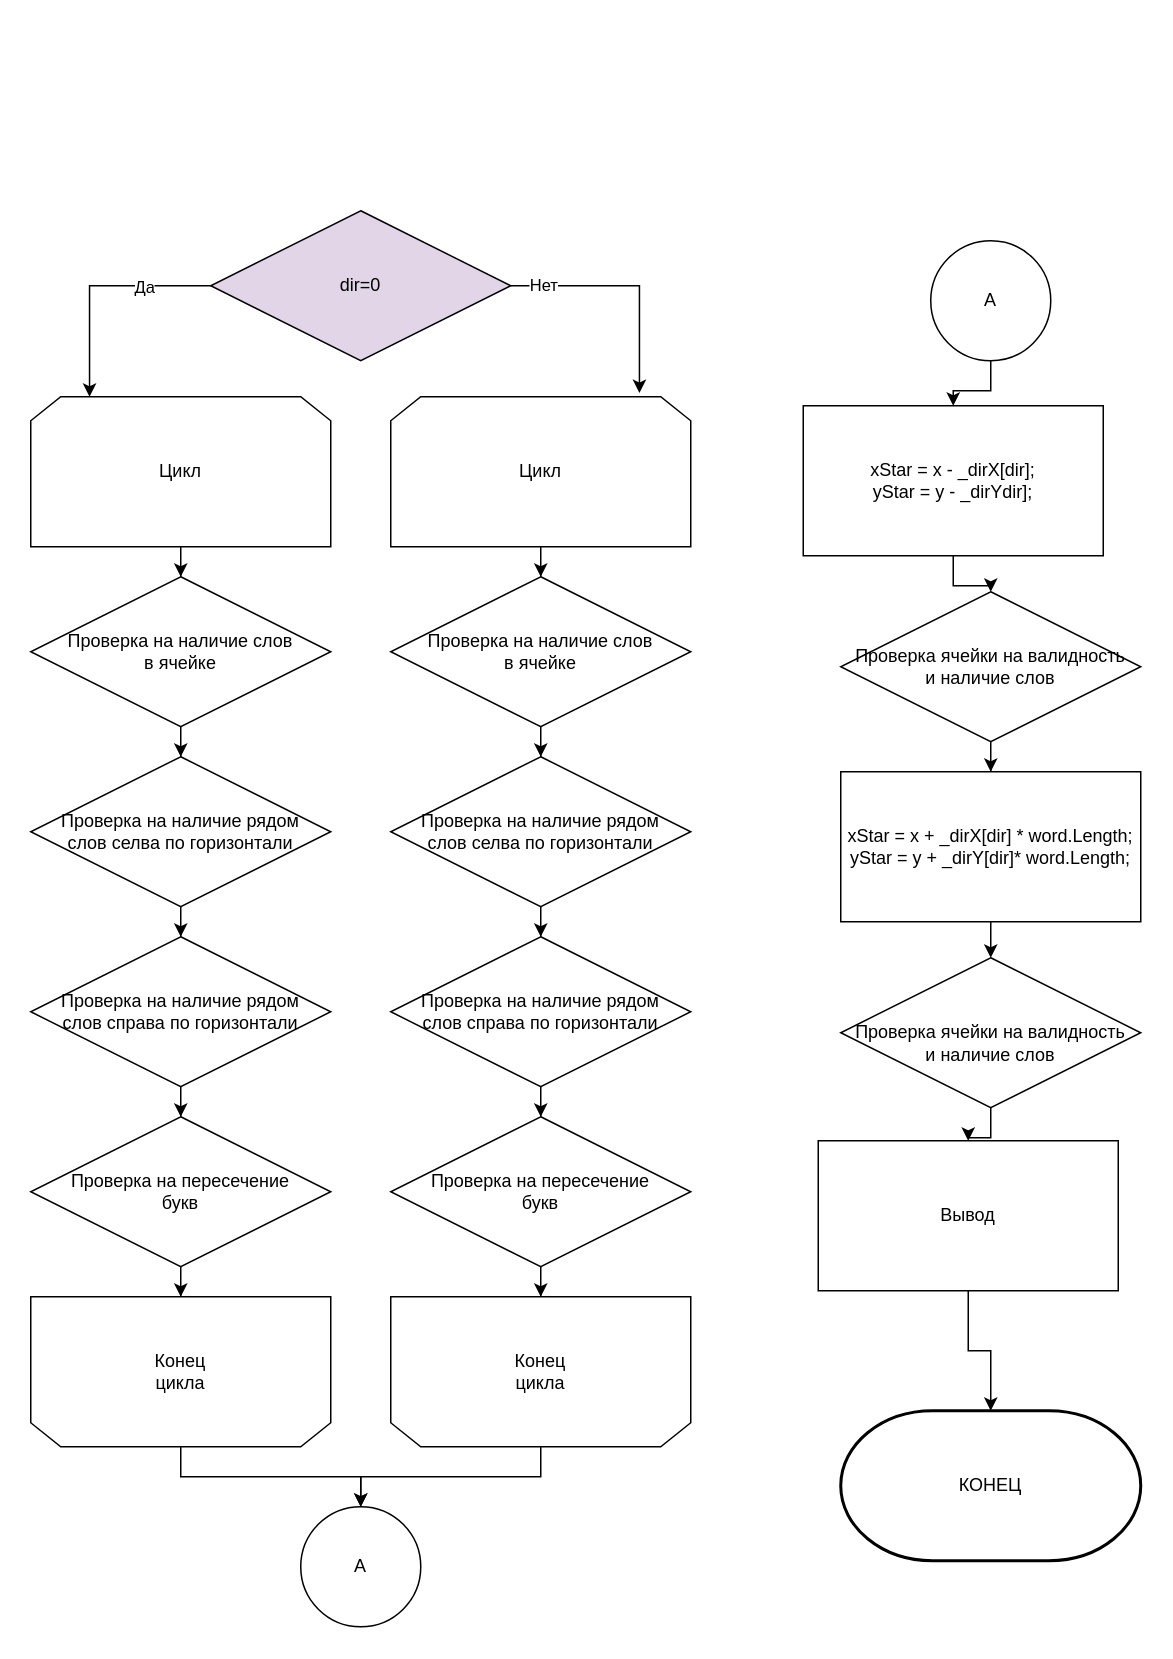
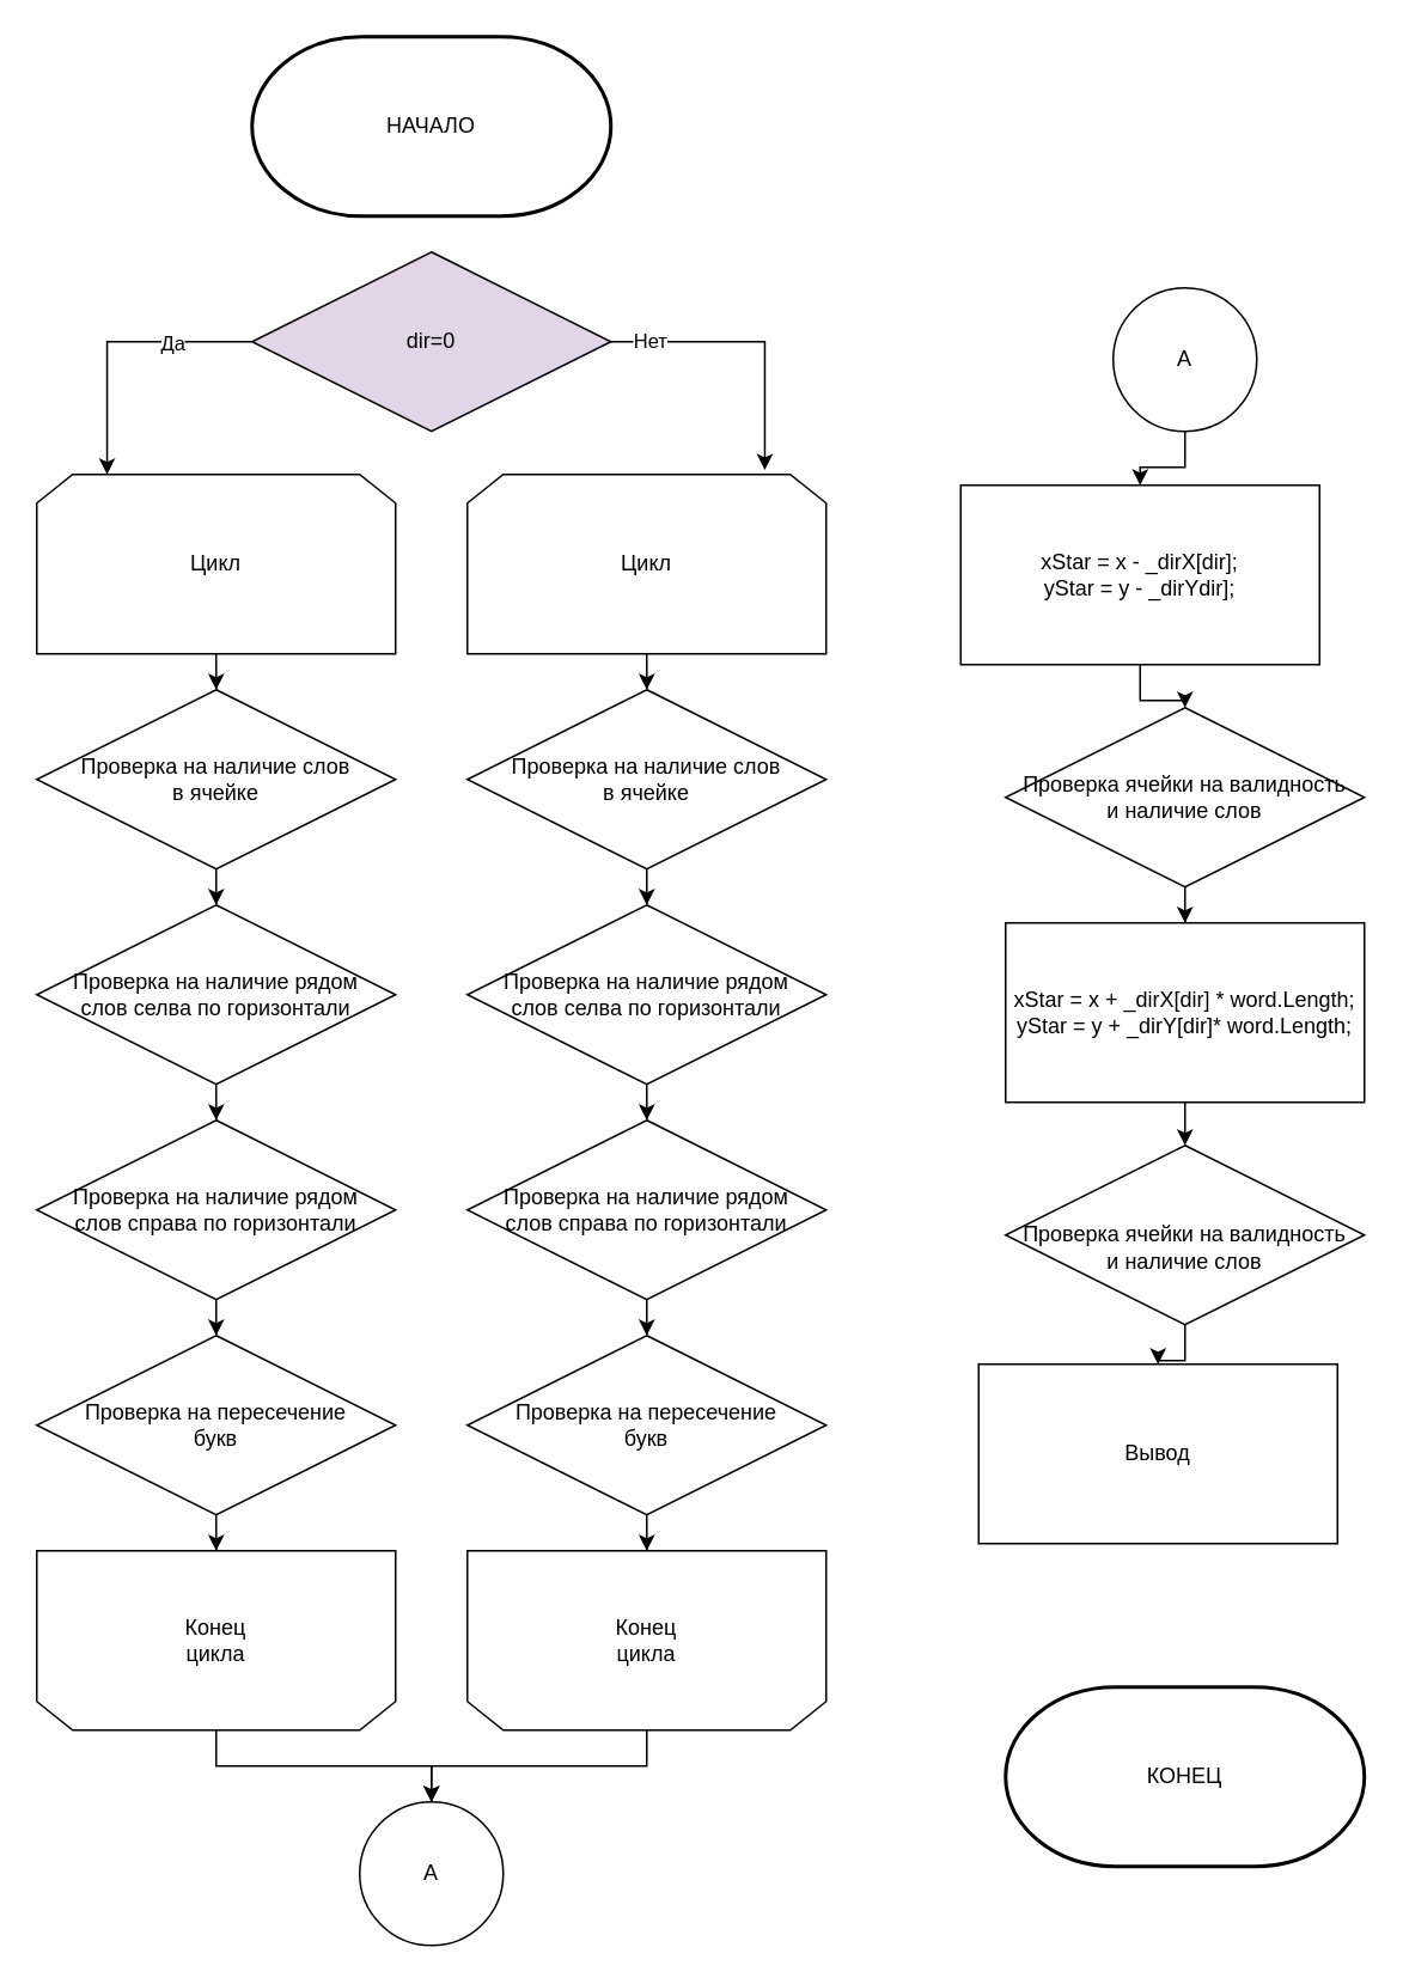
+ <mxCell id="2" value="НАЧАЛО" style="strokeWidth=2;html=1;shape=mxgraph.flowchart.terminator;whiteSpace=wrap;" vertex="1" parent="1"><mxGeometry x="140" y="20" width="200" height="100" as="geometry" /></mxCell>
- <mxCell id="45" value="" style="edgeStyle=orthogonalEdgeStyle;rounded=0;orthogonalLoop=1;jettySize=auto;html=1;" edge="1" parent="1" source="46" target="47"><mxGeometry relative="1" as="geometry" /></mxCell>
